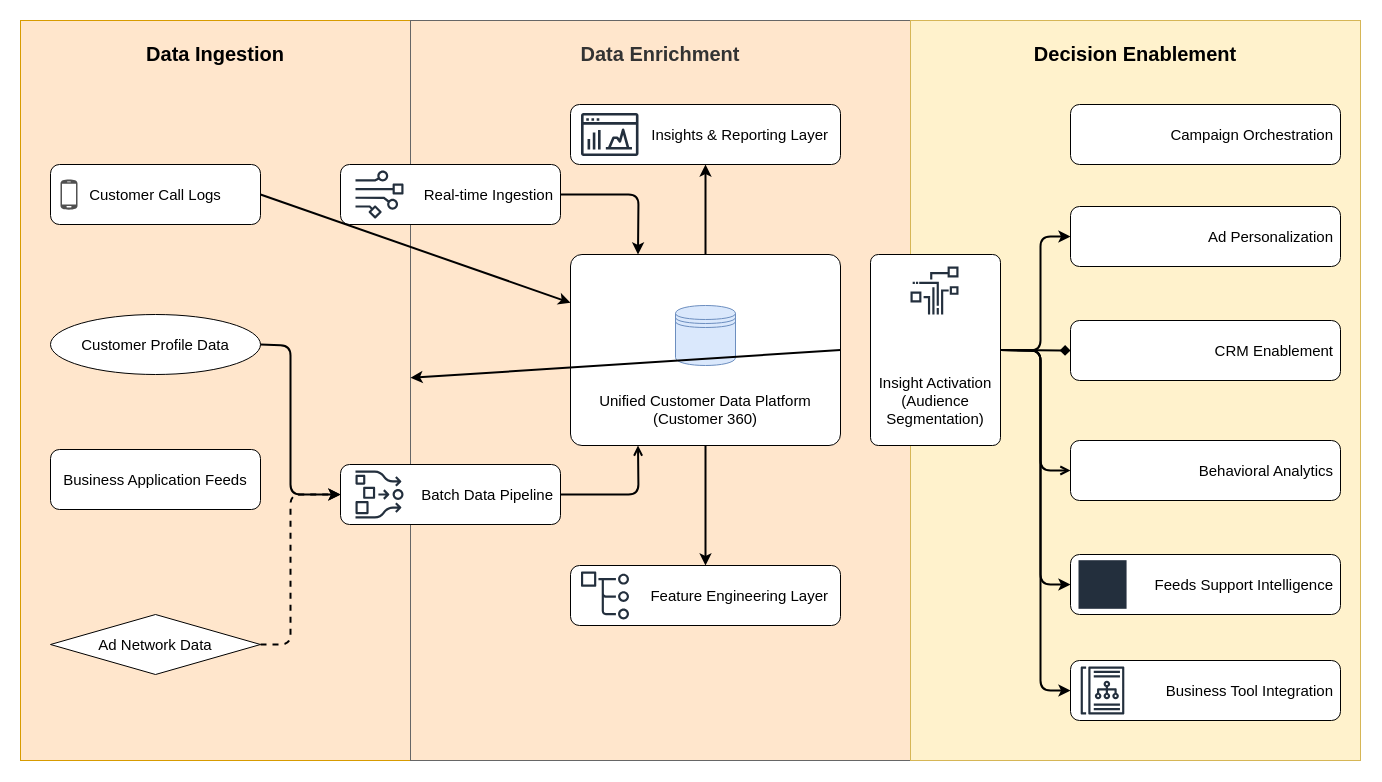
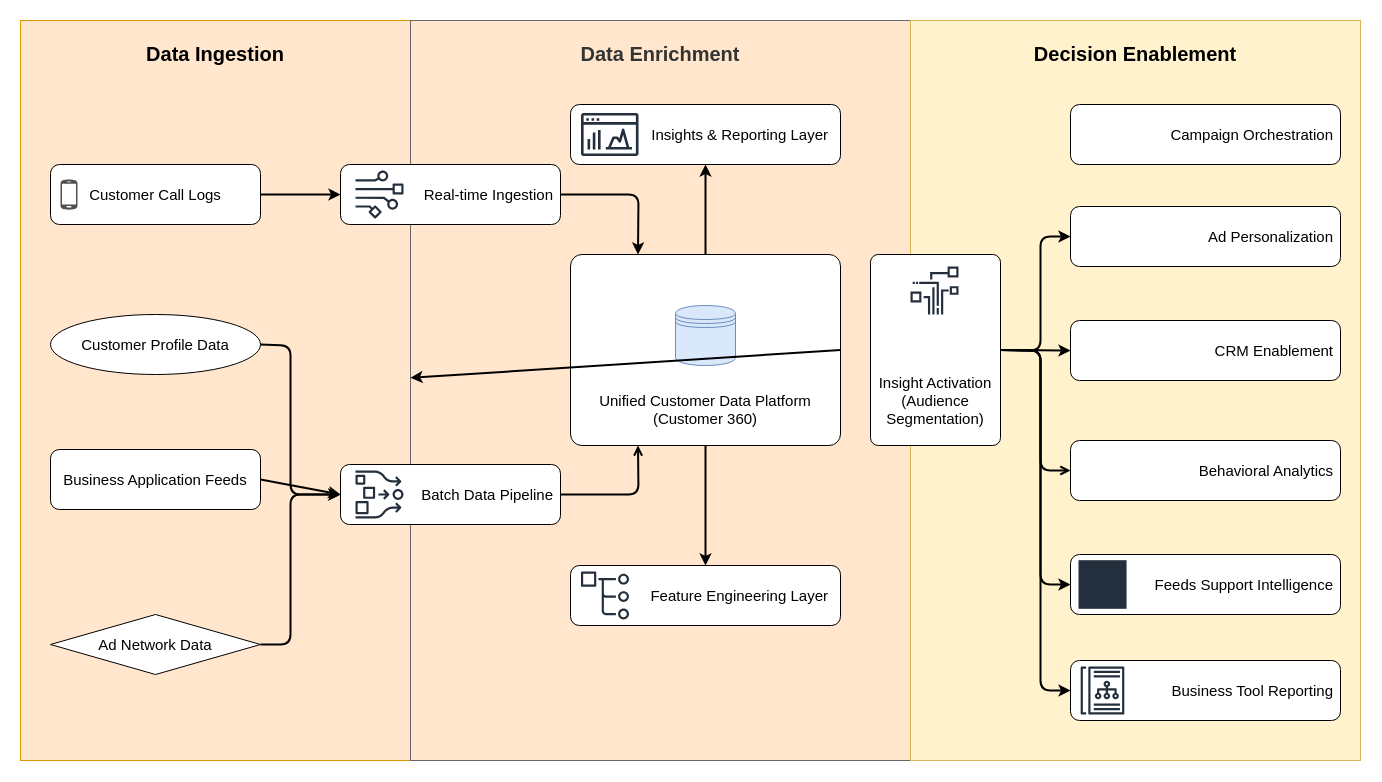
- <mxCell id="11" value="" style="endArrow=classic;html=1;rounded=1;exitX=1;exitY=0.5;exitDx=0;exitDy=0;strokeWidth=2;curved=0;" parent="1" source="5" target="17" edge="1"><mxGeometry width="50" height="50" relative="1" as="geometry"><mxPoint x="340" y="395" as="sourcePoint" /><mxPoint x="390" y="345" as="targetPoint" /></mxGeometry></mxCell>
+ <mxCell id="11" value="" style="endArrow=classic;html=1;rounded=1;exitX=1;exitY=0.5;exitDx=0;exitDy=0;entryX=0;entryY=0.5;entryDx=0;entryDy=0;strokeWidth=2;curved=0;" parent="1" source="5" target="9" edge="1"><mxGeometry width="50" height="50" relative="1" as="geometry"><mxPoint x="340" y="395" as="sourcePoint" /><mxPoint x="390" y="345" as="targetPoint" /></mxGeometry></mxCell>
- <mxCell id="46" value="" style="endArrow=diamond;html=1;rounded=1;exitX=1;exitY=0.5;exitDx=0;exitDy=0;entryX=0;entryY=0.5;entryDx=0;entryDy=0;strokeWidth=2;curved=0;" parent="1" source="27" target="32" edge="1"><mxGeometry width="50" height="50" relative="1" as="geometry"><mxPoint x="1010" y="464" as="sourcePoint" /><mxPoint x="1080" y="350" as="targetPoint" /><Array as="points" /></mxGeometry></mxCell>
+ <mxCell id="46" value="" style="endArrow=classic;html=1;rounded=1;exitX=1;exitY=0.5;exitDx=0;exitDy=0;entryX=0;entryY=0.5;entryDx=0;entryDy=0;strokeWidth=2;curved=0;" parent="1" source="27" target="32" edge="1"><mxGeometry width="50" height="50" relative="1" as="geometry"><mxPoint x="1010" y="464" as="sourcePoint" /><mxPoint x="1080" y="350" as="targetPoint" /><Array as="points" /></mxGeometry></mxCell>
+ <mxCell id="13" value="" style="endArrow=classic;html=1;rounded=1;exitX=1;exitY=0.5;exitDx=0;exitDy=0;entryX=0;entryY=0.5;entryDx=0;entryDy=0;strokeWidth=2;curved=0;" parent="1" source="7" target="10" edge="1"><mxGeometry width="50" height="50" relative="1" as="geometry"><mxPoint x="350" y="515" as="sourcePoint" /><mxPoint x="445" y="665" as="targetPoint" /><Array as="points" /></mxGeometry></mxCell>
- <mxCell id="14" value="" style="endArrow=classic;html=1;rounded=1;exitX=1;exitY=0.5;exitDx=0;exitDy=0;entryX=0;entryY=0.5;entryDx=0;entryDy=0;strokeWidth=2;curved=0;dashed=1;" parent="1" source="8" target="10" edge="1"><mxGeometry width="50" height="50" relative="1" as="geometry"><mxPoint x="310" y="495" as="sourcePoint" /><mxPoint x="405" y="645" as="targetPoint" /><Array as="points"><mxPoint x="290" y="644" /><mxPoint x="290" y="494" /></Array></mxGeometry></mxCell>
+ <mxCell id="14" value="" style="endArrow=classic;html=1;rounded=1;exitX=1;exitY=0.5;exitDx=0;exitDy=0;entryX=0;entryY=0.5;entryDx=0;entryDy=0;strokeWidth=2;curved=0;" parent="1" source="8" target="10" edge="1"><mxGeometry width="50" height="50" relative="1" as="geometry"><mxPoint x="310" y="495" as="sourcePoint" /><mxPoint x="405" y="645" as="targetPoint" /><Array as="points"><mxPoint x="290" y="644" /><mxPoint x="290" y="494" /></Array></mxGeometry></mxCell>
- <mxCell id="35" value="&lt;div&gt;Business Tool Integration&lt;/div&gt;" style="rounded=1;whiteSpace=wrap;html=1;fontSize=15;align=right;spacingRight=5;" parent="1" vertex="1"><mxGeometry x="1070" y="660" width="270" height="60" as="geometry" /></mxCell>
+ <mxCell id="35" value="&lt;div&gt;Business Tool Reporting&lt;/div&gt;" style="rounded=1;whiteSpace=wrap;html=1;fontSize=15;align=right;spacingRight=5;" parent="1" vertex="1"><mxGeometry x="1070" y="660" width="270" height="60" as="geometry" /></mxCell>
